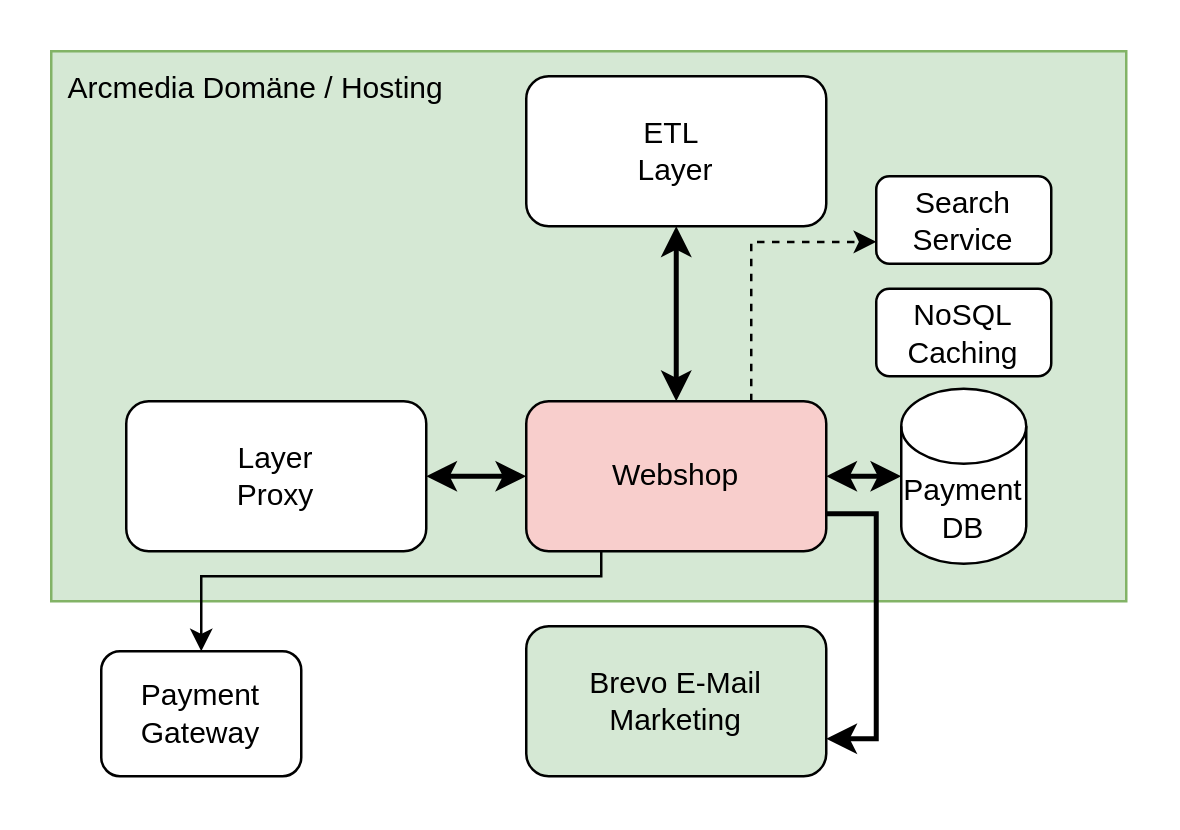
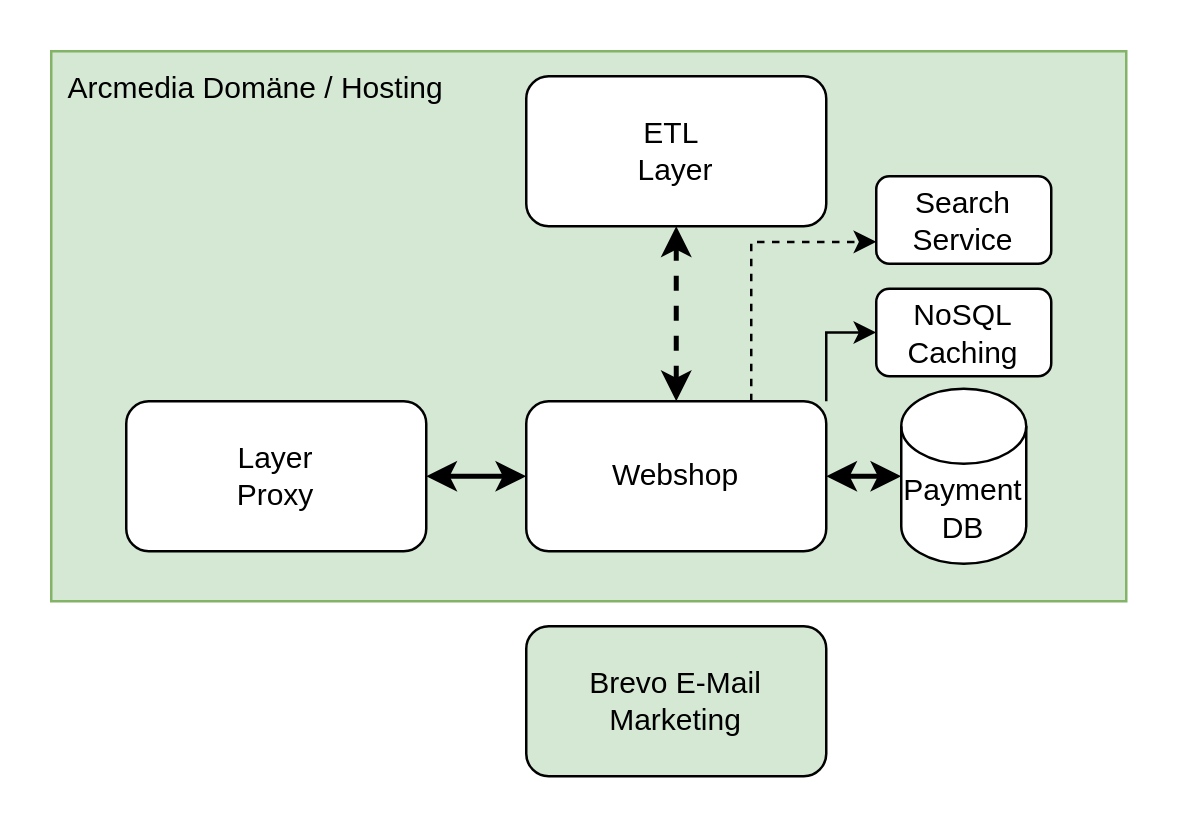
- <mxCell id="3" style="edgeStyle=orthogonalEdgeStyle;rounded=0;orthogonalLoop=1;jettySize=auto;html=1;exitX=0.5;exitY=0;exitDx=0;exitDy=0;entryX=0.5;entryY=1;entryDx=0;entryDy=0;startArrow=classic;startFill=1;strokeWidth=2;" parent="1" source="7" target="8" edge="1"><mxGeometry relative="1" as="geometry" /></mxCell>
+ <mxCell id="3" style="edgeStyle=orthogonalEdgeStyle;rounded=0;orthogonalLoop=1;jettySize=auto;html=1;exitX=0.5;exitY=0;exitDx=0;exitDy=0;entryX=0.5;entryY=1;entryDx=0;entryDy=0;startArrow=classic;startFill=1;strokeWidth=2;dashed=1;" parent="1" source="7" target="8" edge="1"><mxGeometry relative="1" as="geometry" /></mxCell>
+ <mxCell id="15" style="edgeStyle=orthogonalEdgeStyle;rounded=0;orthogonalLoop=1;jettySize=auto;html=1;exitX=0;exitY=0.5;exitDx=0;exitDy=0;entryX=1;entryY=0;entryDx=0;entryDy=0;startArrow=classic;startFill=1;endArrow=none;endFill=0;" parent="1" source="16" target="7" edge="1"><mxGeometry relative="1" as="geometry" /></mxCell>
- <mxCell id="7" value="Webshop" style="rounded=1;whiteSpace=wrap;html=1;fillColor=#f8cecc;" parent="1" vertex="1"><mxGeometry x="210" y="160" width="120" height="60" as="geometry" /></mxCell>
+ <mxCell id="7" value="Webshop" style="rounded=1;whiteSpace=wrap;html=1;" parent="1" vertex="1"><mxGeometry x="210" y="160" width="120" height="60" as="geometry" /></mxCell>
- <mxCell id="6" style="edgeStyle=orthogonalEdgeStyle;rounded=0;orthogonalLoop=1;jettySize=auto;html=1;exitX=0.25;exitY=1;exitDx=0;exitDy=0;entryX=0.5;entryY=0;entryDx=0;entryDy=0;" parent="1" source="7" target="18" edge="1"><mxGeometry relative="1" as="geometry"><Array as="points"><mxPoint x="240" y="230" /><mxPoint x="80" y="230" /></Array></mxGeometry></mxCell>
- <mxCell id="4" style="edgeStyle=orthogonalEdgeStyle;rounded=0;orthogonalLoop=1;jettySize=auto;html=1;exitX=1;exitY=0.75;exitDx=0;exitDy=0;entryX=1;entryY=0.75;entryDx=0;entryDy=0;strokeWidth=2;" parent="1" source="7" target="14" edge="1"><mxGeometry relative="1" as="geometry" /></mxCell>
- <mxCell id="18" value="Payment Gateway" style="rounded=1;whiteSpace=wrap;html=1;" parent="1" vertex="1"><mxGeometry x="40" y="260" width="80" height="50" as="geometry" /></mxCell>
